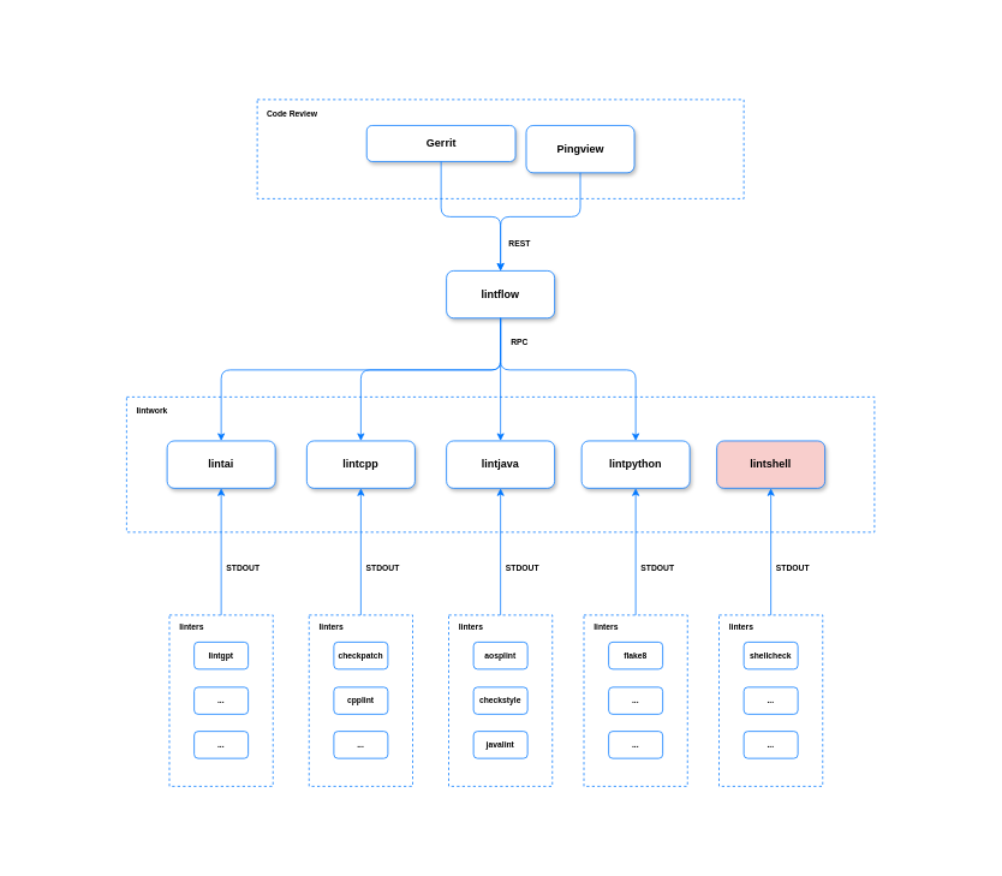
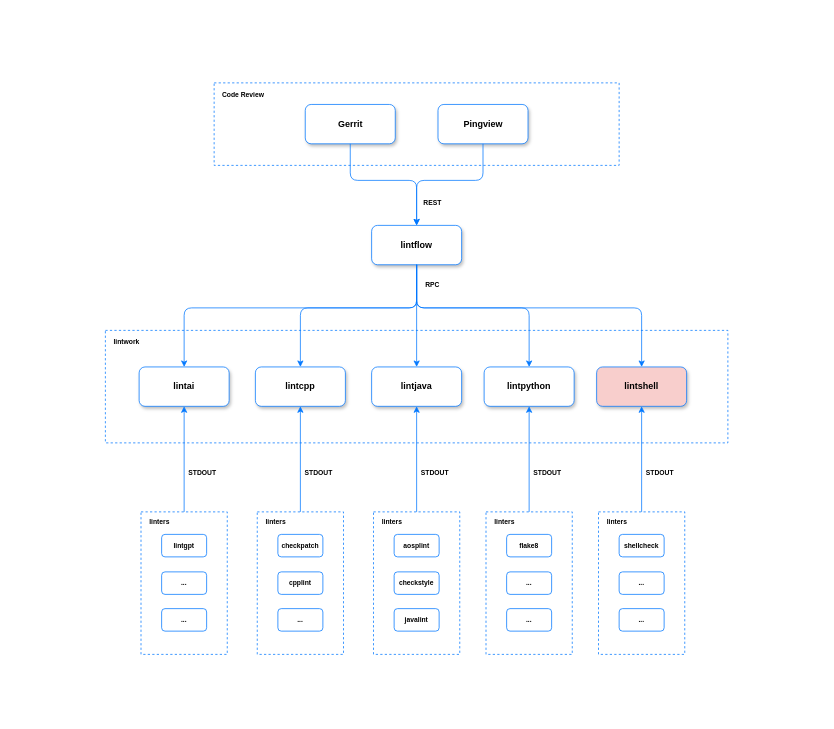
- <mxCell id="4" value="&lt;span&gt;Gerrit&lt;/span&gt;" style="rounded=1;whiteSpace=wrap;html=1;shadow=1;strokeColor=#0077FF;fontStyle=1" parent="1" vertex="1"><mxGeometry x="406.5" y="138.75" width="165" height="40" as="geometry" /></mxCell>
+ <mxCell id="4" value="&lt;span&gt;Gerrit&lt;/span&gt;" style="rounded=1;whiteSpace=wrap;html=1;shadow=1;strokeColor=#0077FF;fontStyle=1" parent="1" vertex="1"><mxGeometry x="406.5" y="138.75" width="120" height="52.5" as="geometry" /></mxCell>
+ <mxCell id="21" value="" style="edgeStyle=elbowEdgeStyle;elbow=vertical;html=1;rounded=1;curved=0;sourcePerimeterSpacing=0;targetPerimeterSpacing=0;startSize=6;endSize=6;fontSize=9;exitX=0.5;exitY=1;exitDx=0;exitDy=0;entryX=0.5;entryY=0;entryDx=0;entryDy=0;strokeColor=#0077FF;" parent="1" source="7" target="16" edge="1"><mxGeometry relative="1" as="geometry"><mxPoint x="565" y="362.5" as="sourcePoint" /><mxPoint x="715" y="468.75" as="targetPoint" /><Array as="points"><mxPoint x="715" y="410" /></Array></mxGeometry></mxCell>
